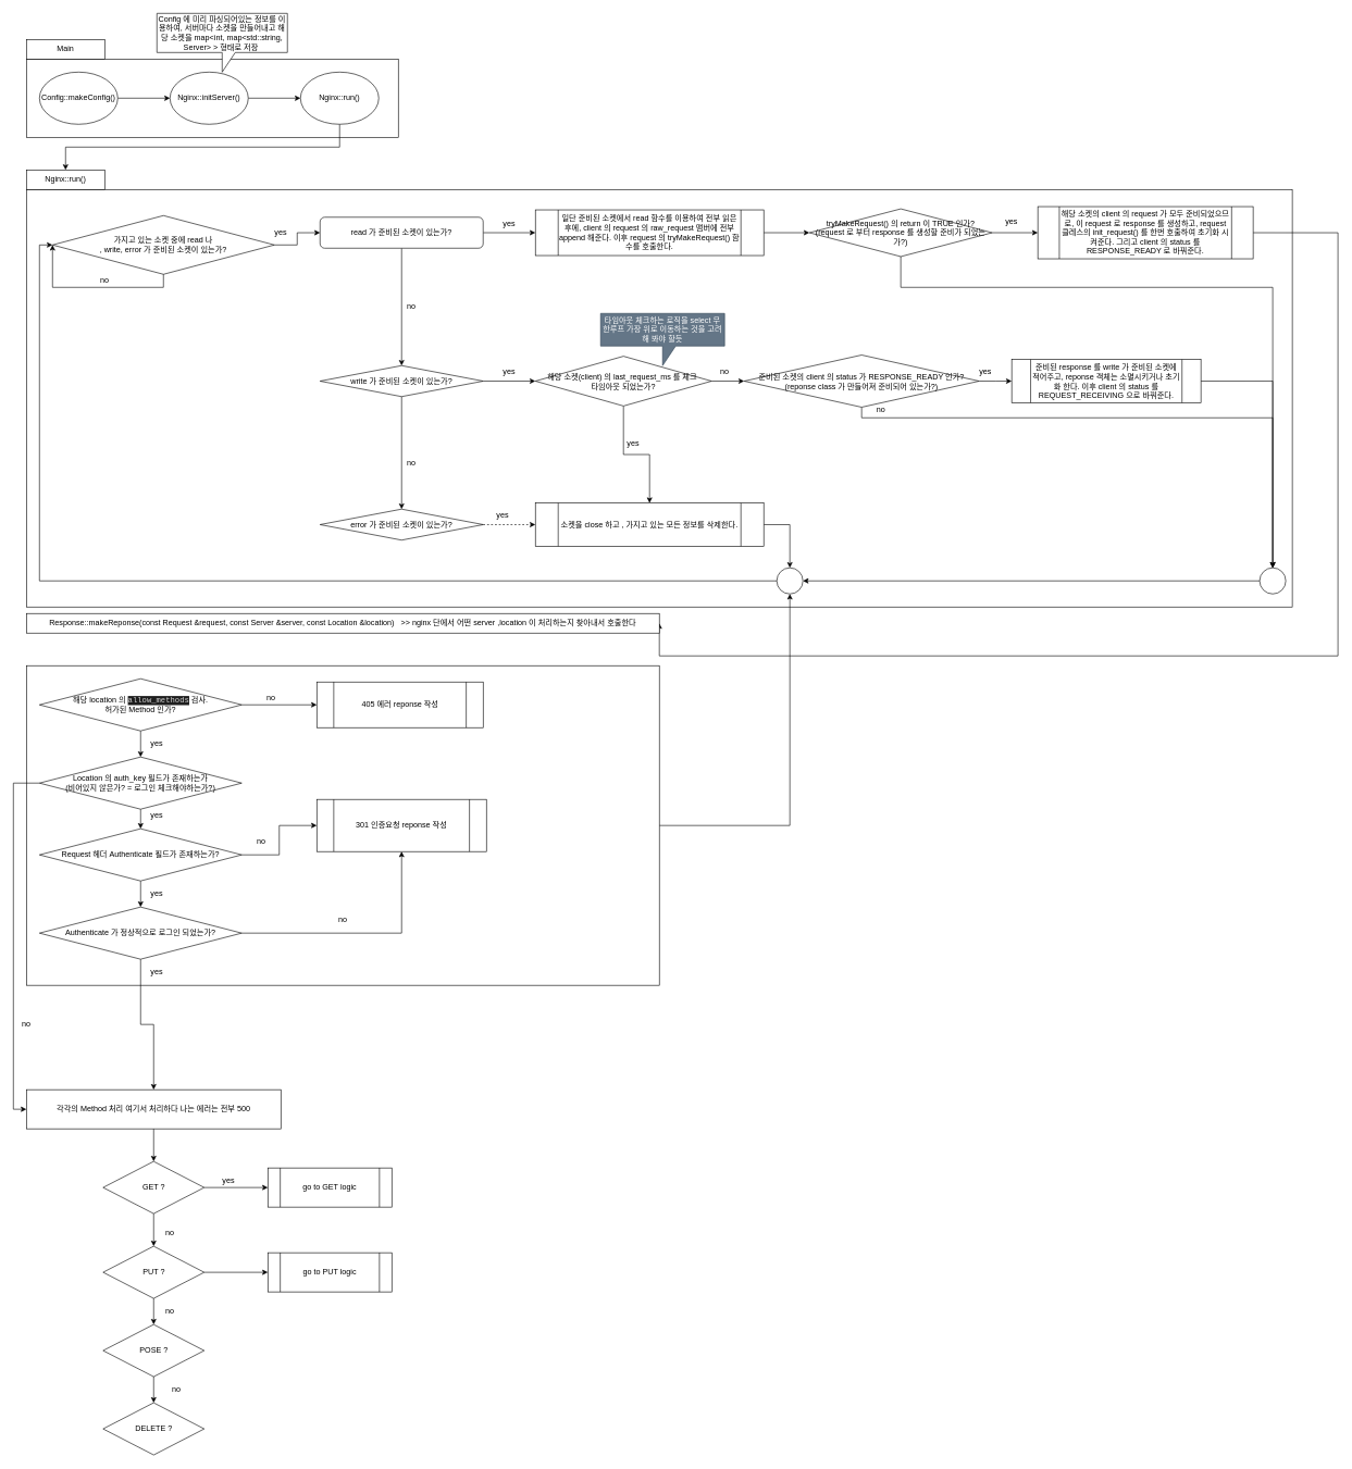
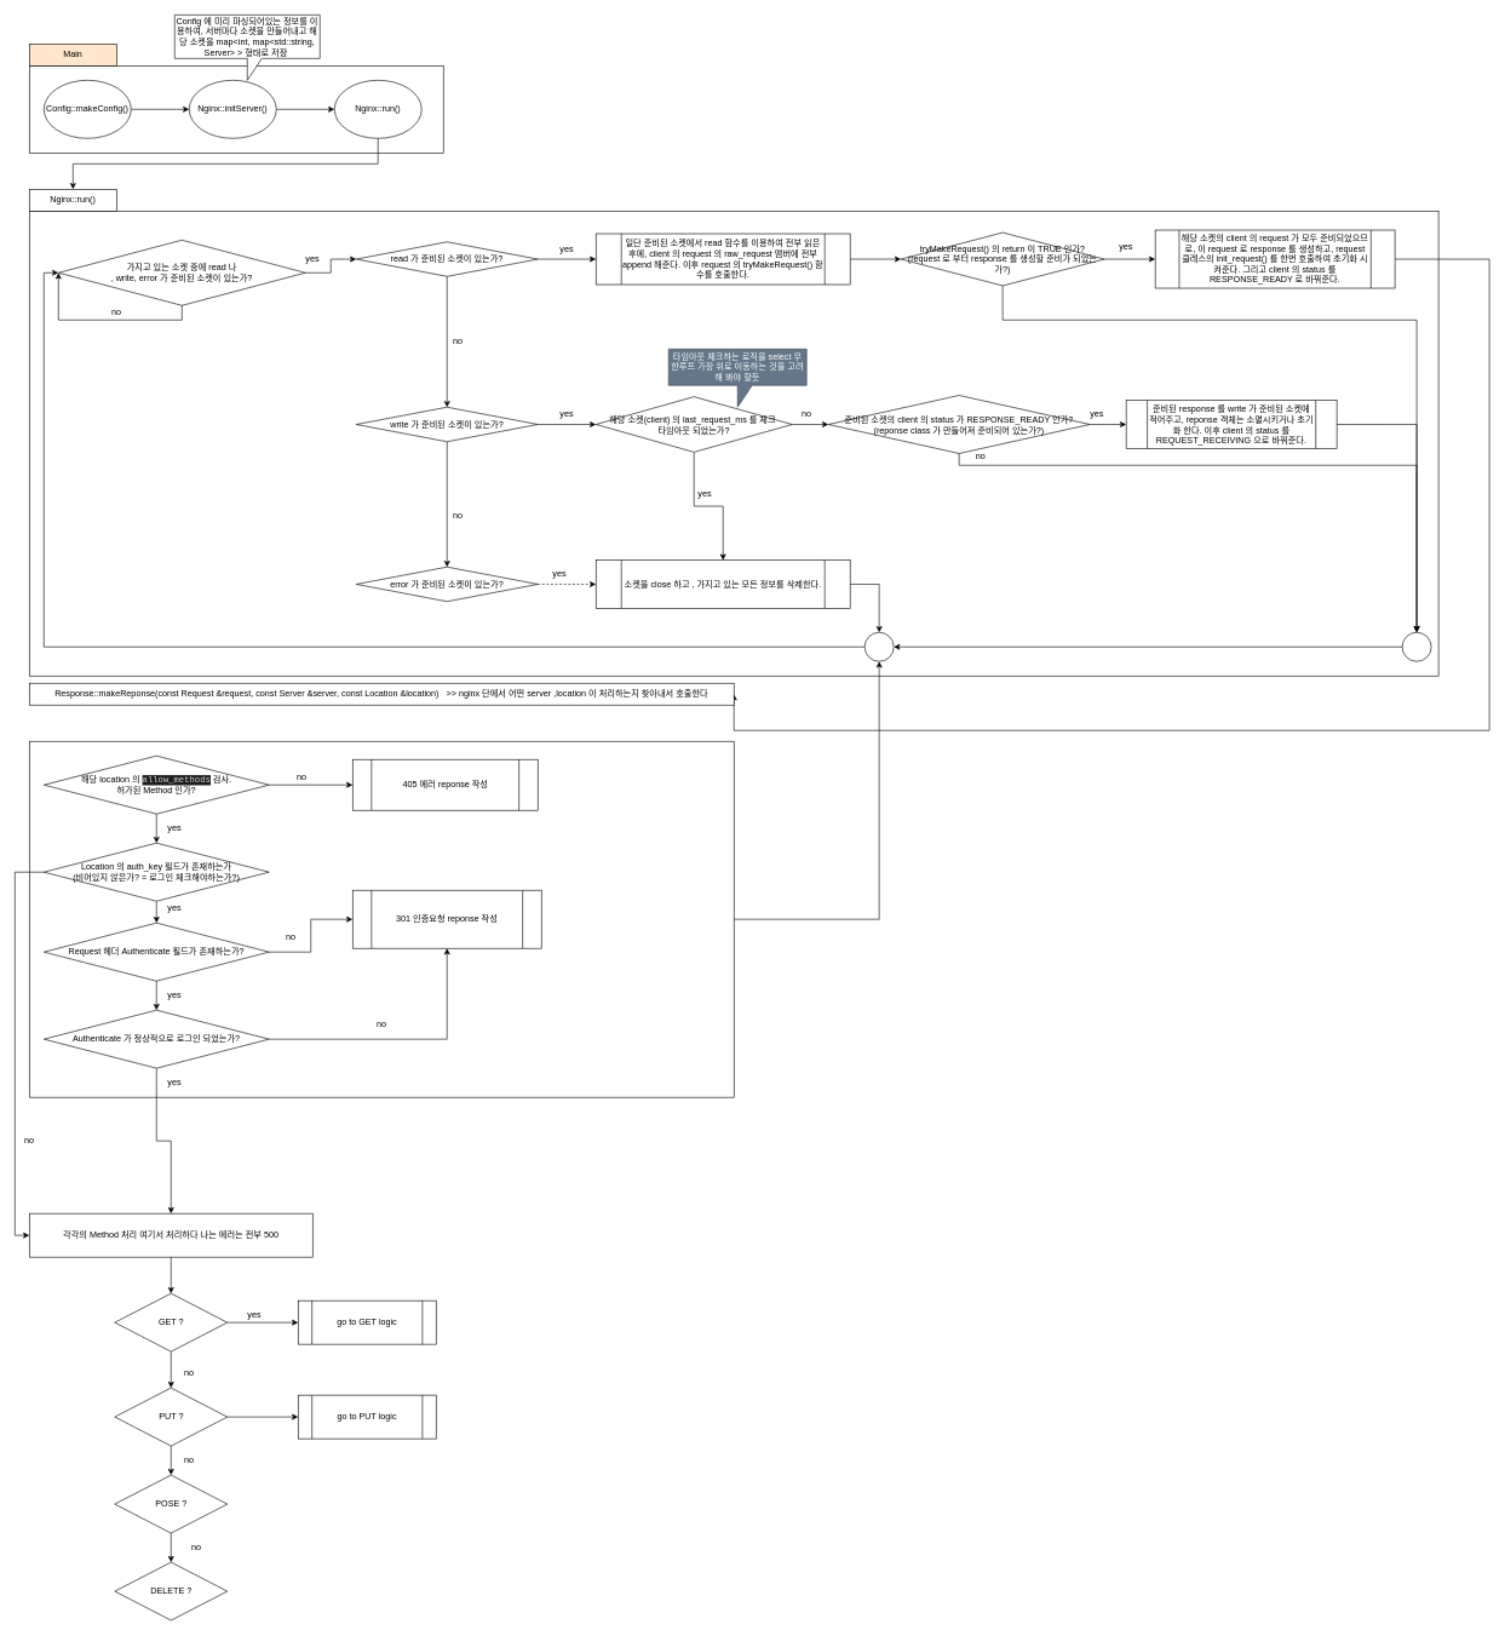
- <mxCell id="3" value="&lt;span&gt;Main&lt;/span&gt;" style="rounded=0;whiteSpace=wrap;html=1;" parent="1" vertex="1"><mxGeometry x="40" y="60" width="120" height="30" as="geometry" /></mxCell>
+ <mxCell id="3" value="&lt;span&gt;Main&lt;/span&gt;" style="rounded=0;whiteSpace=wrap;html=1;fillColor=#ffe6cc;" parent="1" vertex="1"><mxGeometry x="40" y="60" width="120" height="30" as="geometry" /></mxCell>
- <mxCell id="19" value="read 가 준비된 소켓이 있는가?" style="whiteSpace=wrap;html=1;rounded=1;" parent="1" vertex="1"><mxGeometry x="490" y="332.5" width="250" height="47.5" as="geometry" /></mxCell>
+ <mxCell id="19" value="read 가 준비된 소켓이 있는가?" style="rhombus;whiteSpace=wrap;html=1;" parent="1" vertex="1"><mxGeometry x="490" y="332.5" width="250" height="47.5" as="geometry" /></mxCell>
